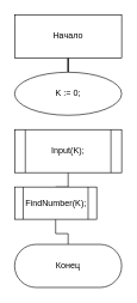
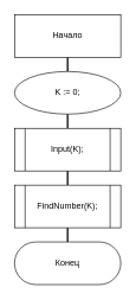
+ <mxCell id="4" style="edgeStyle=orthogonalEdgeStyle;rounded=0;orthogonalLoop=1;jettySize=auto;html=1;endArrow=none;endFill=0;" parent="1" source="5" target="7" edge="1"><mxGeometry relative="1" as="geometry" /></mxCell>
- <mxCell id="9" value="FindNumber(K);" style="shape=process;whiteSpace=wrap;html=1;backgroundOutline=1;" parent="1" vertex="1"><mxGeometry x="20" y="260" width="115" height="45" as="geometry" /></mxCell>
+ <mxCell id="9" value="FindNumber(K);" style="shape=process;whiteSpace=wrap;html=1;backgroundOutline=1;" parent="1" vertex="1"><mxGeometry x="20" y="260" width="150" height="60" as="geometry" /></mxCell>
